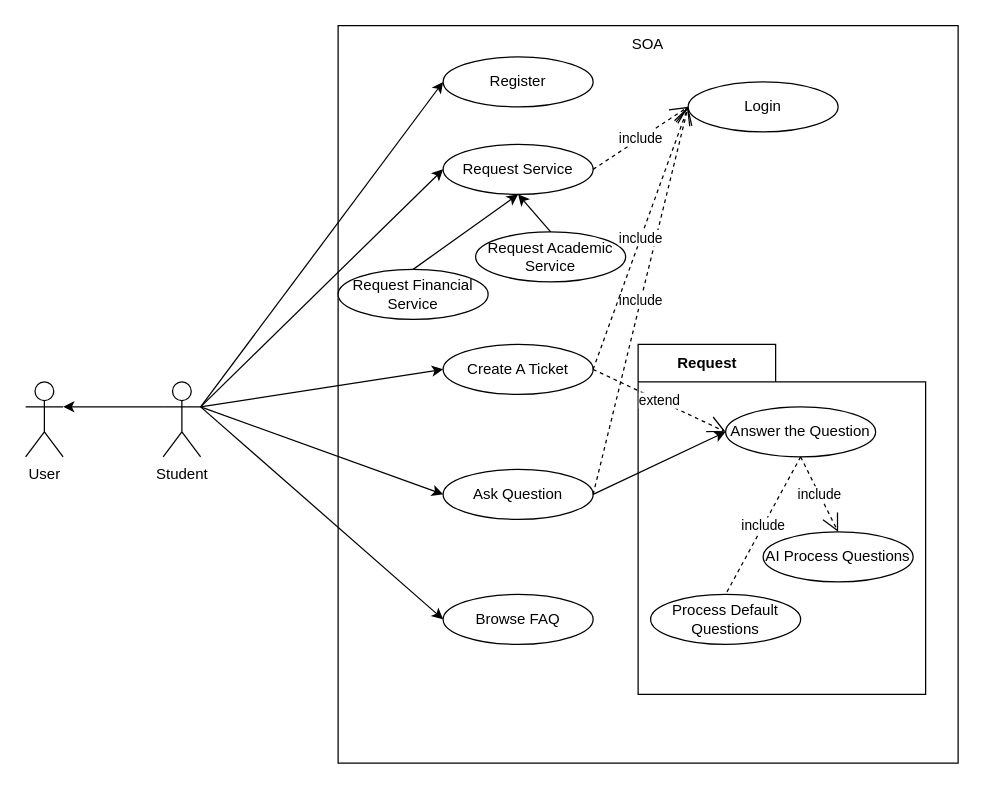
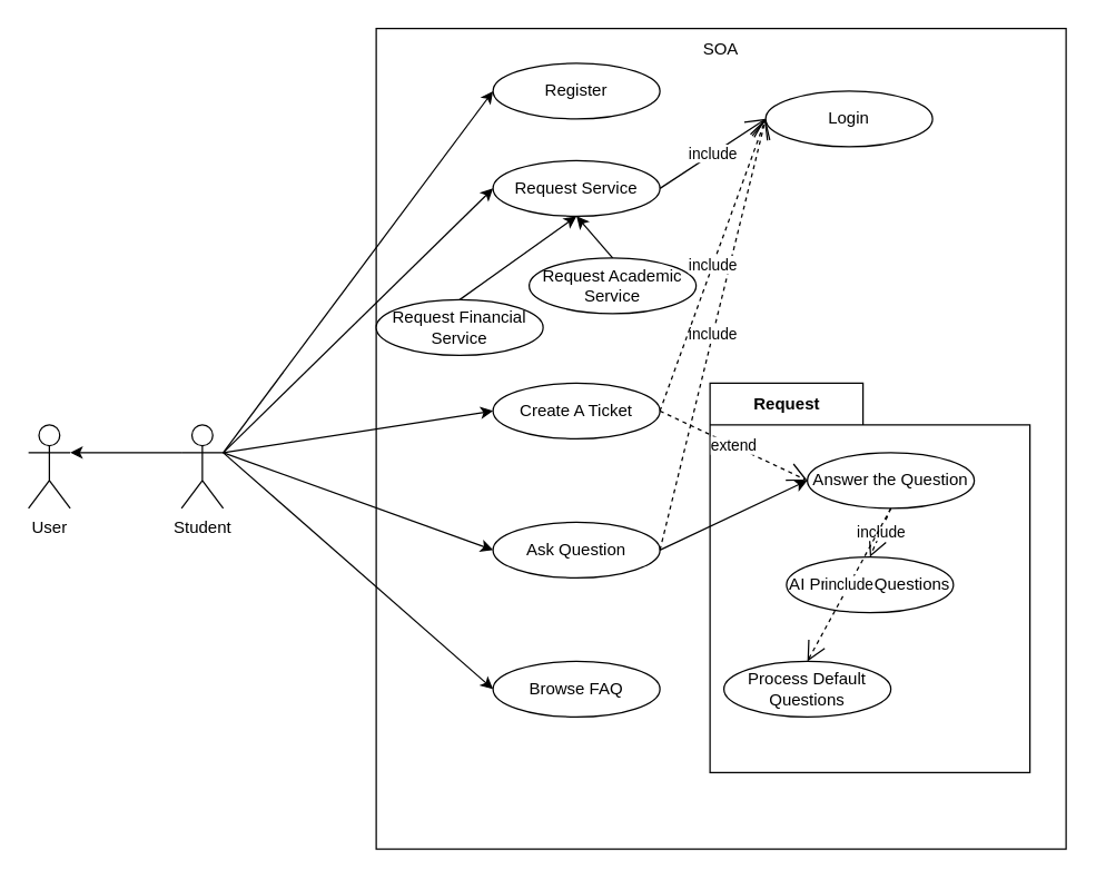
- <mxCell id="32" value="include" style="endArrow=open;endSize=12;dashed=1;html=1;exitX=1;exitY=0.5;exitDx=0;exitDy=0;entryX=0;entryY=0.5;entryDx=0;entryDy=0;" edge="1" parent="1" source="8" target="7"><mxGeometry width="160" relative="1" as="geometry"><mxPoint x="170" y="25" as="sourcePoint" /><mxPoint x="100" y="135" as="targetPoint" /></mxGeometry></mxCell>
+ <mxCell id="32" value="include" style="endArrow=open;endSize=12;dashed=0;html=1;exitX=1;exitY=0.5;exitDx=0;exitDy=0;entryX=0;entryY=0.5;entryDx=0;entryDy=0;" edge="1" parent="1" source="8" target="7"><mxGeometry width="160" relative="1" as="geometry"><mxPoint x="170" y="25" as="sourcePoint" /><mxPoint x="100" y="135" as="targetPoint" /></mxGeometry></mxCell>
- <mxCell id="16" value="AI Process Questions" style="ellipse;whiteSpace=wrap;html=1;" parent="1" vertex="1"><mxGeometry x="610" y="425" width="120" height="40" as="geometry" /></mxCell>
+ <mxCell id="16" value="AI Process Questions" style="ellipse;whiteSpace=wrap;html=1;" parent="1" vertex="1"><mxGeometry x="565" y="400" width="120" height="40" as="geometry" /></mxCell>
- <mxCell id="18" value="include" style="endArrow=none;endSize=12;dashed=1;html=1;exitX=0.5;exitY=1;exitDx=0;exitDy=0;entryX=0.5;entryY=0;entryDx=0;entryDy=0;" parent="1" source="15" target="13" edge="1"><mxGeometry width="160" relative="1" as="geometry"><mxPoint x="650" y="375" as="sourcePoint" /><mxPoint x="670" y="425" as="targetPoint" /></mxGeometry></mxCell>
+ <mxCell id="18" value="include" style="endArrow=open;endSize=12;dashed=1;html=1;exitX=0.5;exitY=1;exitDx=0;exitDy=0;entryX=0.5;entryY=0;entryDx=0;entryDy=0;" parent="1" source="15" target="13" edge="1"><mxGeometry width="160" relative="1" as="geometry"><mxPoint x="650" y="375" as="sourcePoint" /><mxPoint x="670" y="425" as="targetPoint" /></mxGeometry></mxCell>
